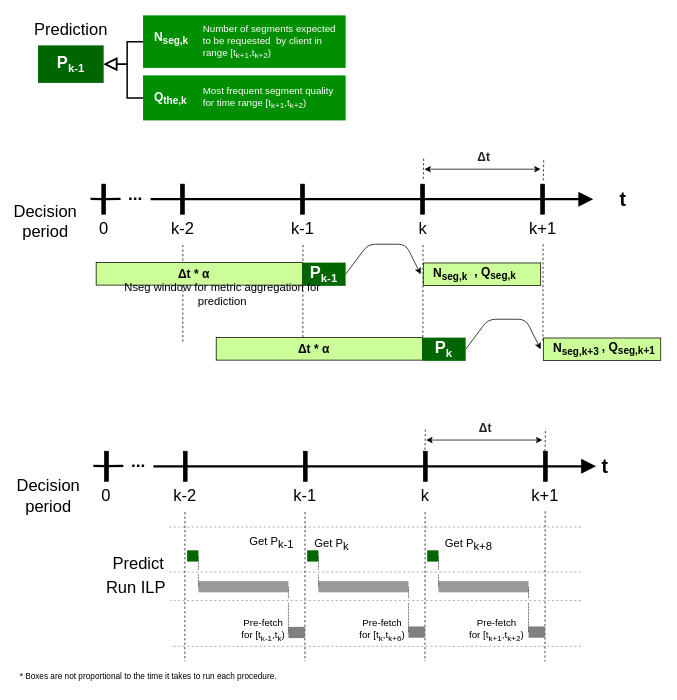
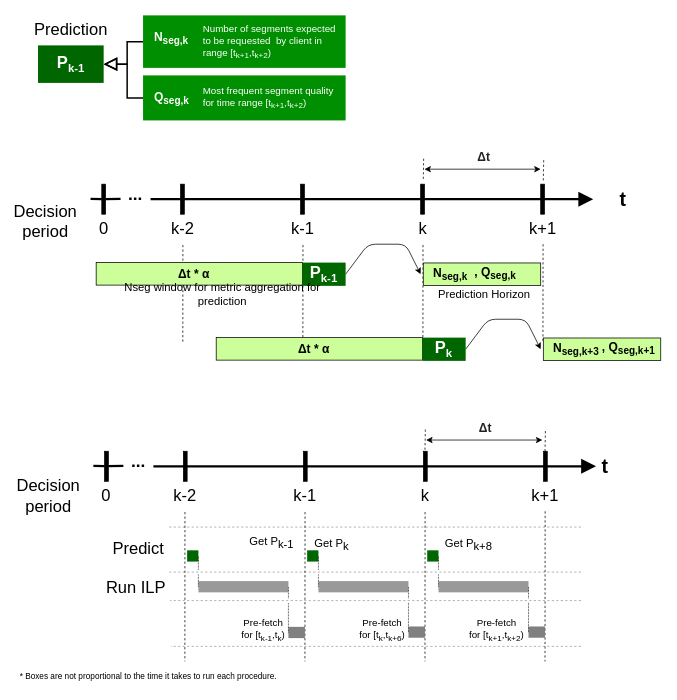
- <mxCell id="86" value="&lt;font color=&quot;#ffffff&quot; style=&quot;font-size: 16px&quot;&gt;&lt;b&gt;Q&lt;/b&gt;&lt;sub&gt;&lt;b&gt;the,k&lt;/b&gt;&lt;/sub&gt;&lt;/font&gt;" style="text;html=1;strokeColor=none;fillColor=none;align=left;verticalAlign=middle;whiteSpace=wrap;rounded=0;fontSize=22;" vertex="1" parent="1"><mxGeometry x="202.5" y="110" width="57.5" height="35" as="geometry" /></mxCell>
+ <mxCell id="86" value="&lt;font color=&quot;#ffffff&quot; style=&quot;font-size: 16px&quot;&gt;&lt;b&gt;Q&lt;/b&gt;&lt;sub&gt;&lt;b&gt;seg,k&lt;/b&gt;&lt;/sub&gt;&lt;/font&gt;" style="text;html=1;strokeColor=none;fillColor=none;align=left;verticalAlign=middle;whiteSpace=wrap;rounded=0;fontSize=22;" vertex="1" parent="1"><mxGeometry x="202.5" y="110" width="57.5" height="35" as="geometry" /></mxCell>
+ <mxCell id="94" value="Prediction Horizon" style="text;html=1;strokeColor=none;fillColor=none;align=center;verticalAlign=middle;whiteSpace=wrap;rounded=0;fontSize=15;" vertex="1" parent="1"><mxGeometry x="575" y="380.5" width="140" height="20" as="geometry" /></mxCell>
- <mxCell id="24" value="&lt;font style=&quot;font-size: 22px&quot;&gt;Predict&lt;/font&gt;" style="text;html=1;strokeColor=none;fillColor=none;align=center;verticalAlign=middle;whiteSpace=wrap;rounded=0;fontSize=22;" vertex="1" parent="1"><mxGeometry x="153.75" y="741" width="60" height="20" as="geometry" /></mxCell>
+ <mxCell id="24" value="&lt;font style=&quot;font-size: 22px&quot;&gt;Predict&lt;/font&gt;" style="text;html=1;strokeColor=none;fillColor=none;align=center;verticalAlign=middle;whiteSpace=wrap;rounded=0;fontSize=22;" vertex="1" parent="1"><mxGeometry x="153.75" y="721" width="60" height="20" as="geometry" /></mxCell>
